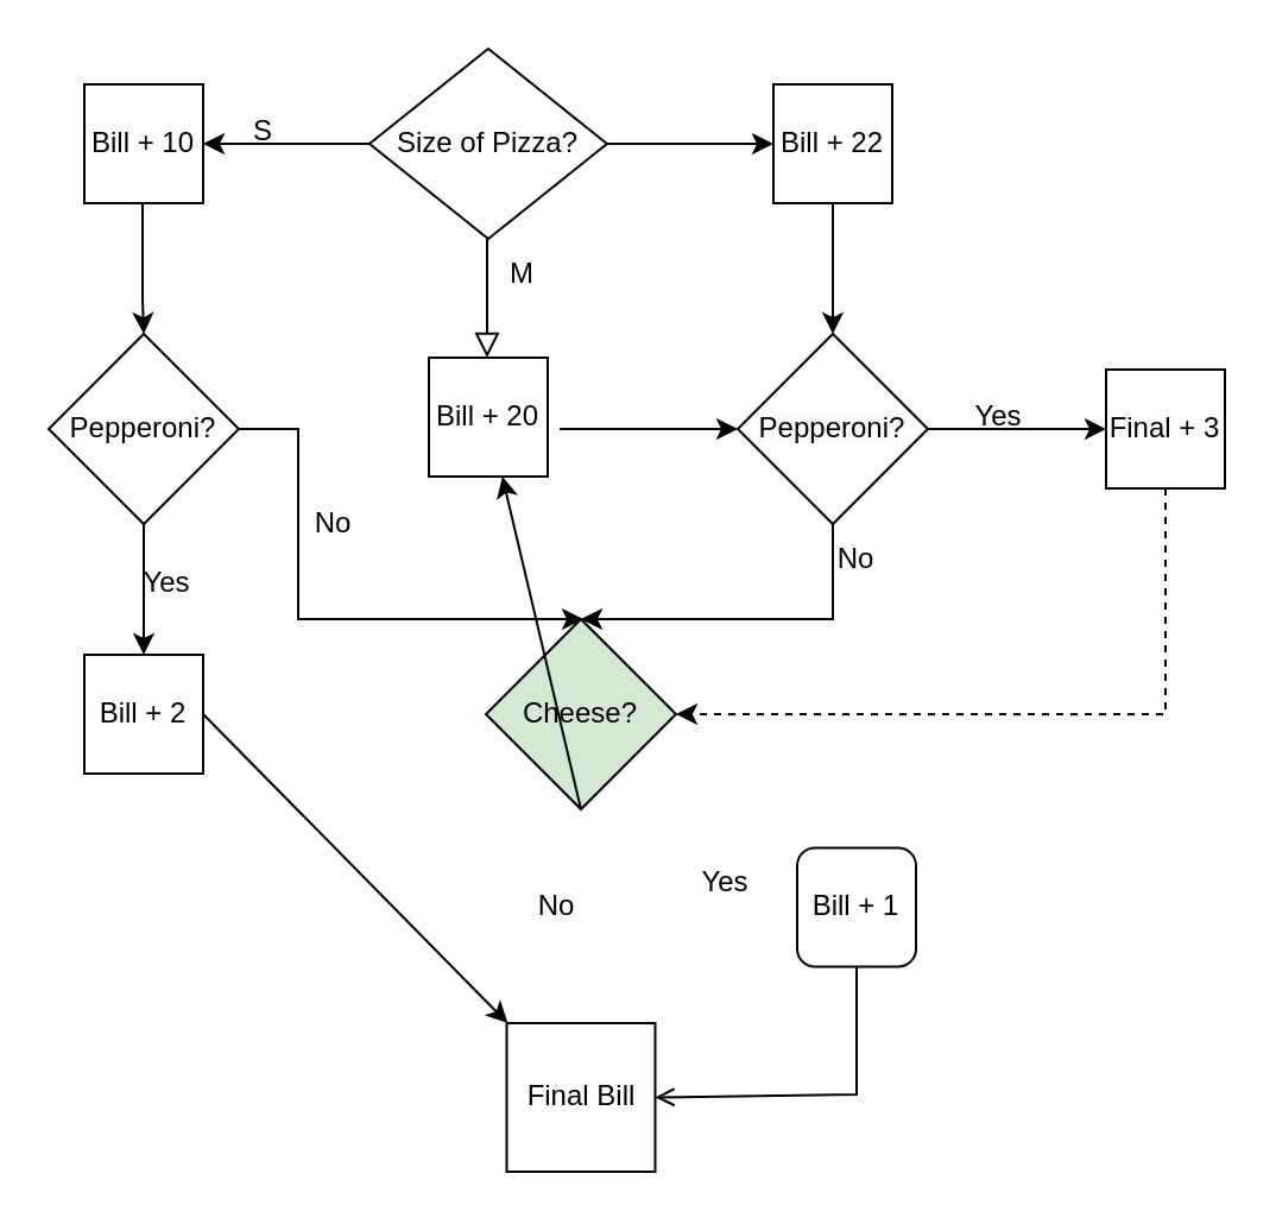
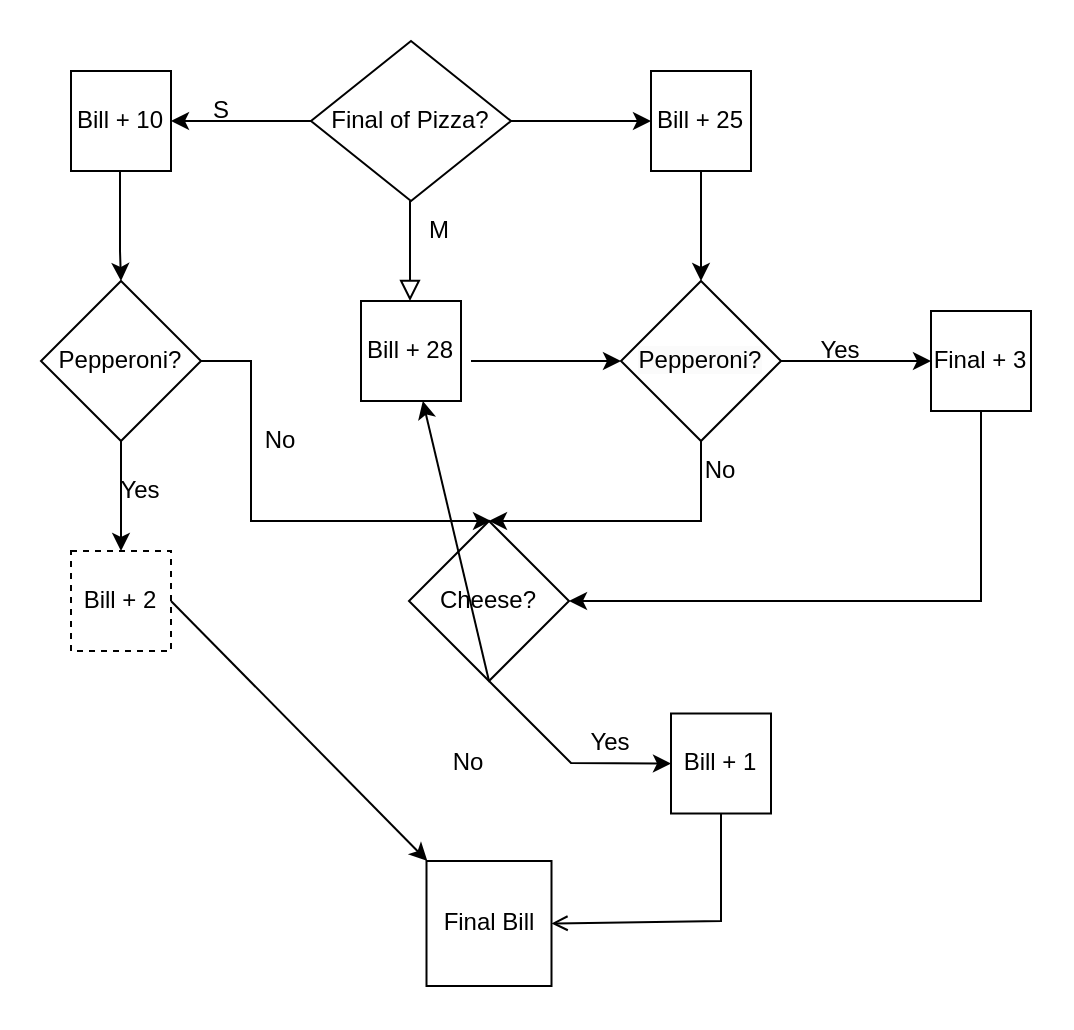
- <mxCell id="3" value="Size of Pizza?" style="rhombus;whiteSpace=wrap;html=1;" vertex="1" parent="1"><mxGeometry x="155" y="20" width="100" height="80" as="geometry" /></mxCell>
+ <mxCell id="3" value="Final of Pizza?" style="rhombus;whiteSpace=wrap;html=1;" vertex="1" parent="1"><mxGeometry x="155" y="20" width="100" height="80" as="geometry" /></mxCell>
- <mxCell id="7" value="Bill + 22" style="rounded=0;whiteSpace=wrap;html=1;" vertex="1" parent="1"><mxGeometry x="325" y="35" width="50" height="50" as="geometry" /></mxCell>
+ <mxCell id="7" value="Bill + 25" style="rounded=0;whiteSpace=wrap;html=1;" vertex="1" parent="1"><mxGeometry x="325" y="35" width="50" height="50" as="geometry" /></mxCell>
- <mxCell id="8" value="Bill + 20" style="rounded=0;whiteSpace=wrap;html=1;" vertex="1" parent="1"><mxGeometry x="180" y="150" width="50" height="50" as="geometry" /></mxCell>
+ <mxCell id="8" value="Bill + 28" style="rounded=0;whiteSpace=wrap;html=1;" vertex="1" parent="1"><mxGeometry x="180" y="150" width="50" height="50" as="geometry" /></mxCell>
- <mxCell id="17" value="Bill + 2" style="rounded=0;whiteSpace=wrap;html=1;" vertex="1" parent="1"><mxGeometry x="35" y="275" width="50" height="50" as="geometry" /></mxCell>
+ <mxCell id="17" value="Bill + 2" style="rounded=0;whiteSpace=wrap;html=1;dashed=1;" vertex="1" parent="1"><mxGeometry x="35" y="275" width="50" height="50" as="geometry" /></mxCell>
- <mxCell id="23" value="Cheese?" style="rhombus;whiteSpace=wrap;html=1;fillColor=#d5e8d4;" vertex="1" parent="1"><mxGeometry x="204" y="260" width="80" height="80" as="geometry" /></mxCell>
+ <mxCell id="23" value="Cheese?" style="rhombus;whiteSpace=wrap;html=1;" vertex="1" parent="1"><mxGeometry x="204" y="260" width="80" height="80" as="geometry" /></mxCell>
- <mxCell id="27" value="" style="endArrow=classic;html=1;rounded=0;exitX=0.5;exitY=1;exitDx=0;exitDy=0;entryX=1;entryY=0.5;entryDx=0;entryDy=0;dashed=1;" edge="1" parent="1" source="18" target="23"><mxGeometry width="50" height="50" relative="1" as="geometry"><mxPoint x="475" y="230" as="sourcePoint" /><mxPoint x="525" y="180" as="targetPoint" /><Array as="points"><mxPoint x="490" y="300" /></Array></mxGeometry></mxCell>
+ <mxCell id="27" value="" style="endArrow=classic;html=1;rounded=0;exitX=0.5;exitY=1;exitDx=0;exitDy=0;entryX=1;entryY=0.5;entryDx=0;entryDy=0;" edge="1" parent="1" source="18" target="23"><mxGeometry width="50" height="50" relative="1" as="geometry"><mxPoint x="475" y="230" as="sourcePoint" /><mxPoint x="525" y="180" as="targetPoint" /><Array as="points"><mxPoint x="490" y="300" /></Array></mxGeometry></mxCell>
+ <mxCell id="33" value="" style="endArrow=classic;html=1;rounded=0;exitX=0.5;exitY=1;exitDx=0;exitDy=0;entryX=0;entryY=0.5;entryDx=0;entryDy=0;" edge="1" parent="1" source="23" target="31"><mxGeometry width="50" height="50" relative="1" as="geometry"><mxPoint x="265" y="350" as="sourcePoint" /><mxPoint x="315" y="300" as="targetPoint" /><Array as="points"><mxPoint x="285" y="381" /></Array></mxGeometry></mxCell>
- <mxCell id="31" value="Bill + 1" style="whiteSpace=wrap;html=1;rounded=1;" vertex="1" parent="1"><mxGeometry x="335" y="356.25" width="50" height="50" as="geometry" /></mxCell>
+ <mxCell id="31" value="Bill + 1" style="rounded=0;whiteSpace=wrap;html=1;" vertex="1" parent="1"><mxGeometry x="335" y="356.25" width="50" height="50" as="geometry" /></mxCell>
